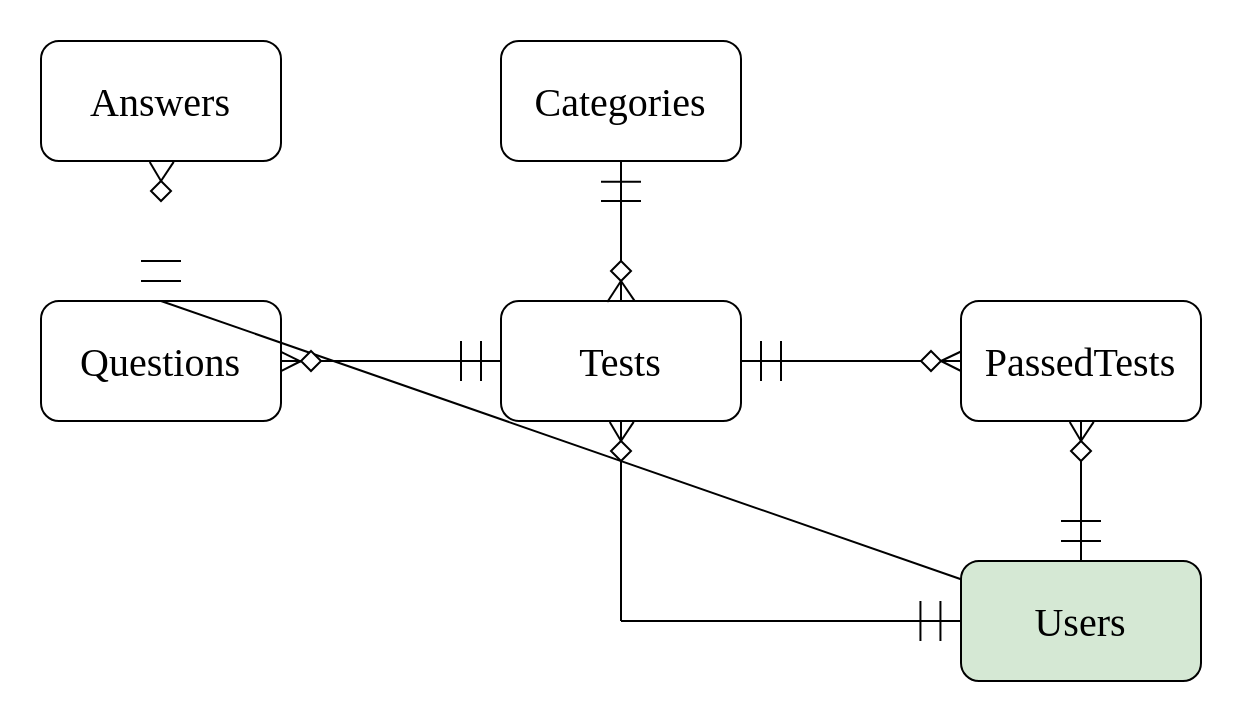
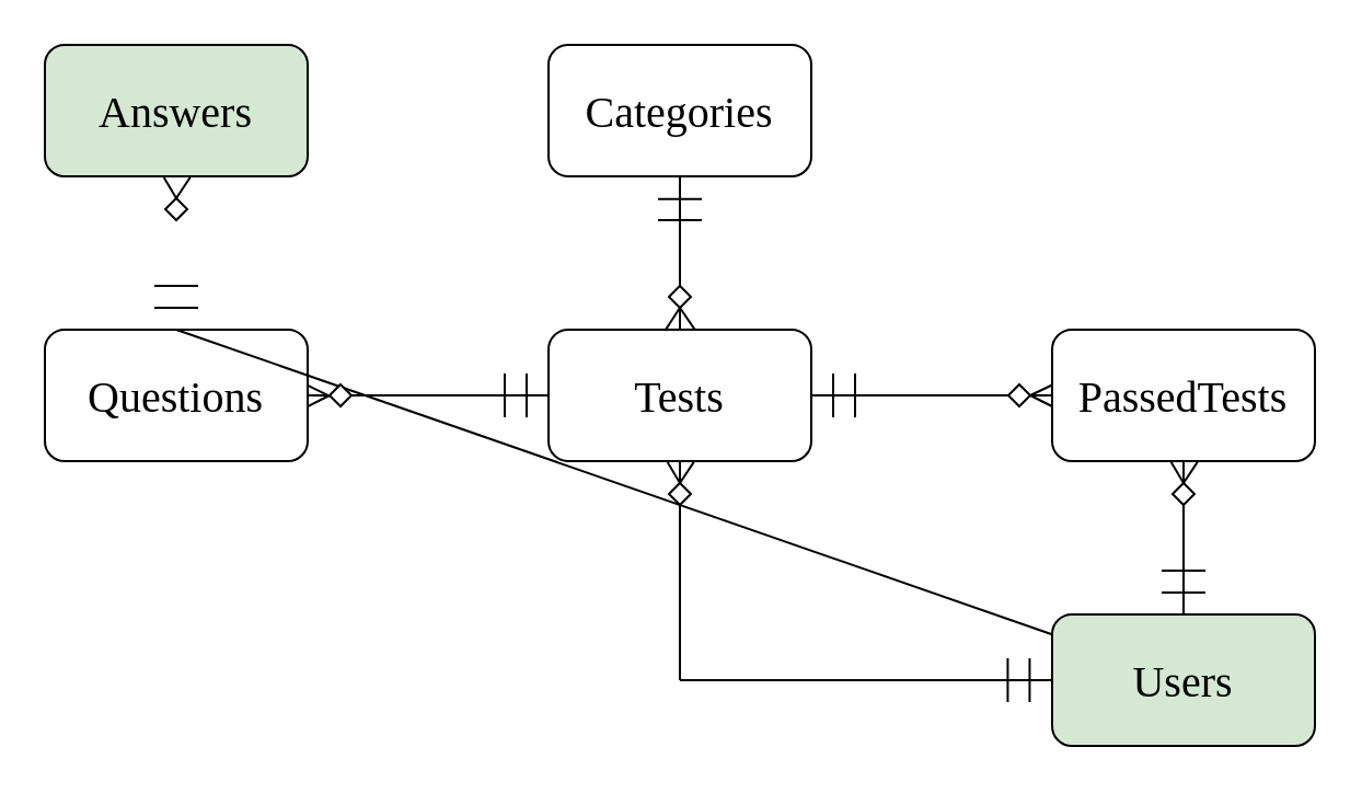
- <mxCell id="2" value="&lt;h1 style=&quot;font-size: 20px&quot;&gt;&lt;font style=&quot;font-size: 20px&quot; face=&quot;Times New Roman&quot;&gt;&lt;span style=&quot;font-weight: normal&quot;&gt;Answers&lt;/span&gt;&lt;/font&gt;&lt;/h1&gt;" style="rounded=1;whiteSpace=wrap;html=1;" parent="1" vertex="1"><mxGeometry x="20" y="20" width="120" height="60" as="geometry" /></mxCell>
+ <mxCell id="2" value="&lt;h1 style=&quot;font-size: 20px&quot;&gt;&lt;font style=&quot;font-size: 20px&quot; face=&quot;Times New Roman&quot;&gt;&lt;span style=&quot;font-weight: normal&quot;&gt;Answers&lt;/span&gt;&lt;/font&gt;&lt;/h1&gt;" style="rounded=1;whiteSpace=wrap;html=1;fillColor=#d5e8d4;" parent="1" vertex="1"><mxGeometry x="20" y="20" width="120" height="60" as="geometry" /></mxCell>
